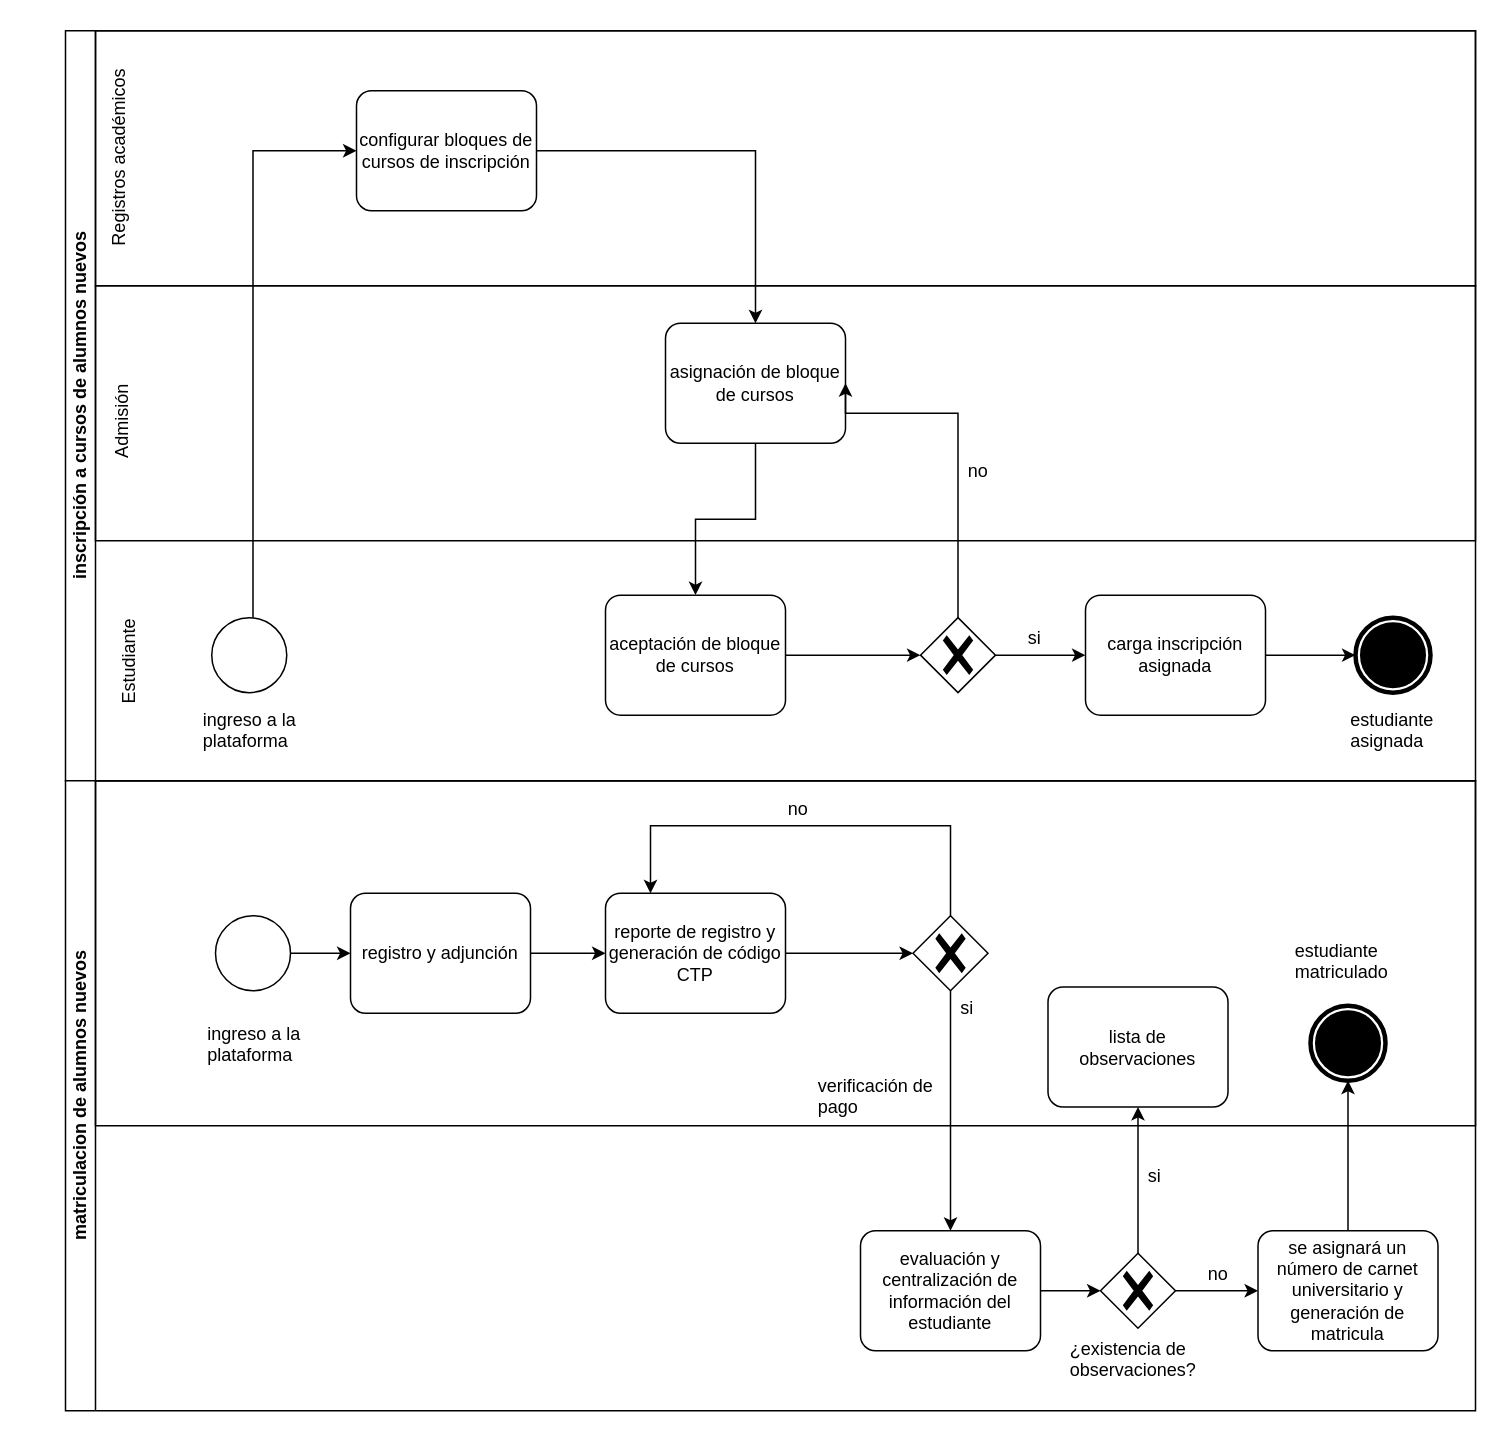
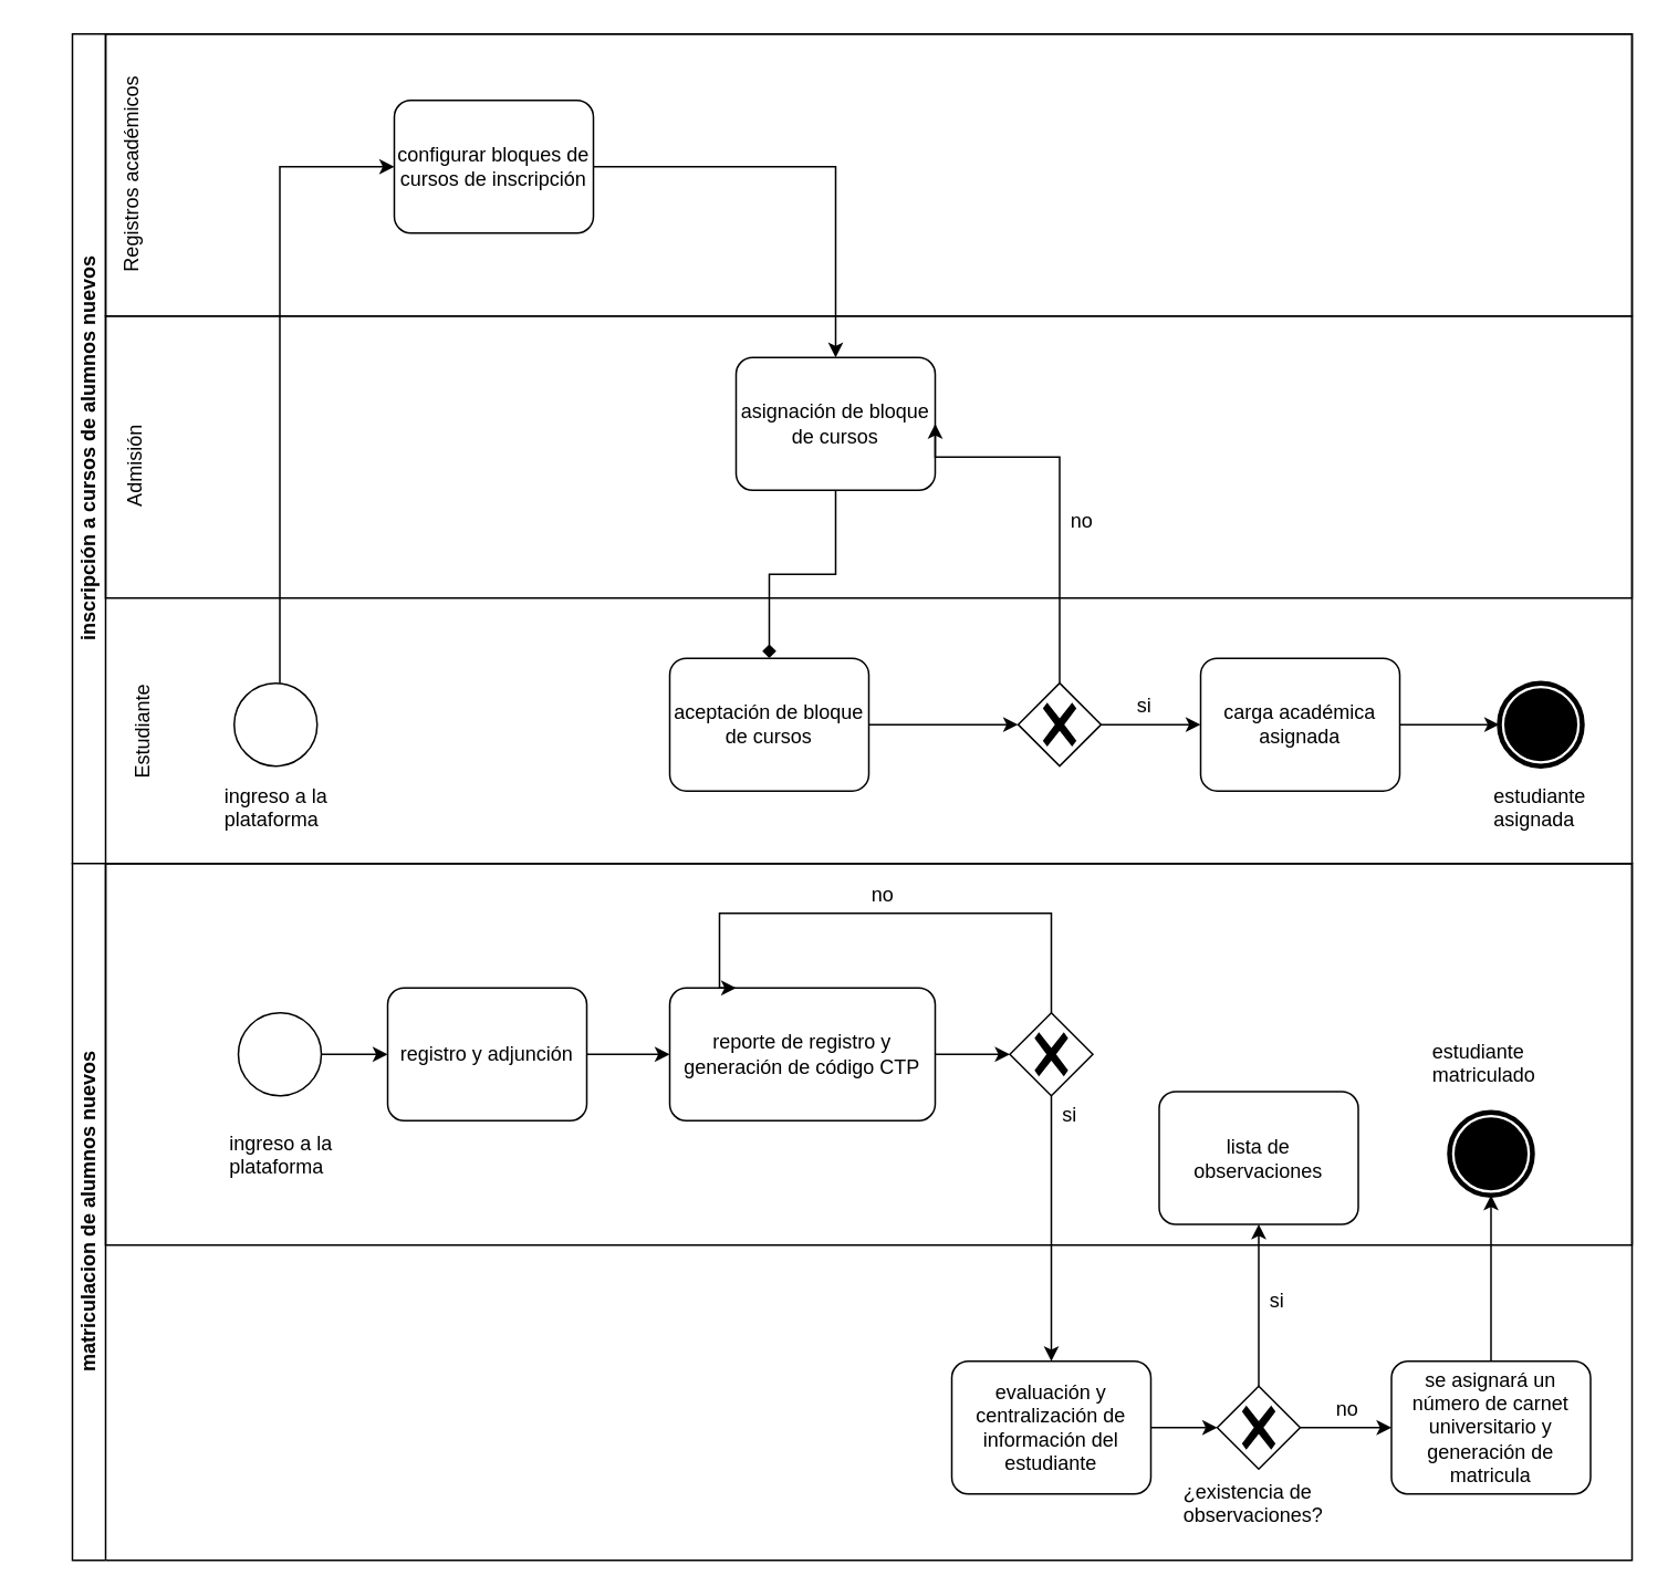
- <mxCell id="15" style="edgeStyle=orthogonalEdgeStyle;rounded=0;orthogonalLoop=1;jettySize=auto;html=1;entryX=0.5;entryY=0;entryDx=0;entryDy=0;entryPerimeter=0;" edge="1" parent="2" source="10" target="8"><mxGeometry relative="1" as="geometry" /></mxCell>
+ <mxCell id="15" style="edgeStyle=orthogonalEdgeStyle;rounded=0;orthogonalLoop=1;jettySize=auto;html=1;entryX=0.5;entryY=0;entryDx=0;entryDy=0;entryPerimeter=0;endArrow=diamond;" edge="1" parent="2" source="10" target="8"><mxGeometry relative="1" as="geometry" /></mxCell>
- <mxCell id="20" value="carga inscripción asignada" style="points=[[0.25,0,0],[0.5,0,0],[0.75,0,0],[1,0.25,0],[1,0.5,0],[1,0.75,0],[0.75,1,0],[0.5,1,0],[0.25,1,0],[0,0.75,0],[0,0.5,0],[0,0.25,0]];shape=mxgraph.bpmn.task;whiteSpace=wrap;rectStyle=rounded;size=10;html=1;container=1;expand=0;collapsible=0;taskMarker=abstract;" vertex="1" parent="2"><mxGeometry x="680" y="376.25" width="120" height="80" as="geometry" /></mxCell>
+ <mxCell id="20" value="carga académica asignada" style="points=[[0.25,0,0],[0.5,0,0],[0.75,0,0],[1,0.25,0],[1,0.5,0],[1,0.75,0],[0.75,1,0],[0.5,1,0],[0.25,1,0],[0,0.75,0],[0,0.5,0],[0,0.25,0]];shape=mxgraph.bpmn.task;whiteSpace=wrap;rectStyle=rounded;size=10;html=1;container=1;expand=0;collapsible=0;taskMarker=abstract;" vertex="1" parent="2"><mxGeometry x="680" y="376.25" width="120" height="80" as="geometry" /></mxCell>
- <mxCell id="33" value="reporte de registro y generación de código CTP" style="points=[[0.25,0,0],[0.5,0,0],[0.75,0,0],[1,0.25,0],[1,0.5,0],[1,0.75,0],[0.75,1,0],[0.5,1,0],[0.25,1,0],[0,0.75,0],[0,0.5,0],[0,0.25,0]];shape=mxgraph.bpmn.task;whiteSpace=wrap;rectStyle=rounded;size=10;html=1;container=1;expand=0;collapsible=0;taskMarker=abstract;" vertex="1" parent="27"><mxGeometry x="340" y="75" width="120" height="80" as="geometry" /></mxCell>
+ <mxCell id="33" value="reporte de registro y generación de código CTP" style="points=[[0.25,0,0],[0.5,0,0],[0.75,0,0],[1,0.25,0],[1,0.5,0],[1,0.75,0],[0.75,1,0],[0.5,1,0],[0.25,1,0],[0,0.75,0],[0,0.5,0],[0,0.25,0]];shape=mxgraph.bpmn.task;whiteSpace=wrap;rectStyle=rounded;size=10;html=1;container=1;expand=0;collapsible=0;taskMarker=abstract;" vertex="1" parent="27"><mxGeometry x="340" y="75" width="160" height="80" as="geometry" /></mxCell>
- <mxCell id="40" value="verificación de pago" style="text;whiteSpace=wrap;html=1;" vertex="1" parent="27"><mxGeometry x="480" y="190" width="85" height="40" as="geometry" /></mxCell>
